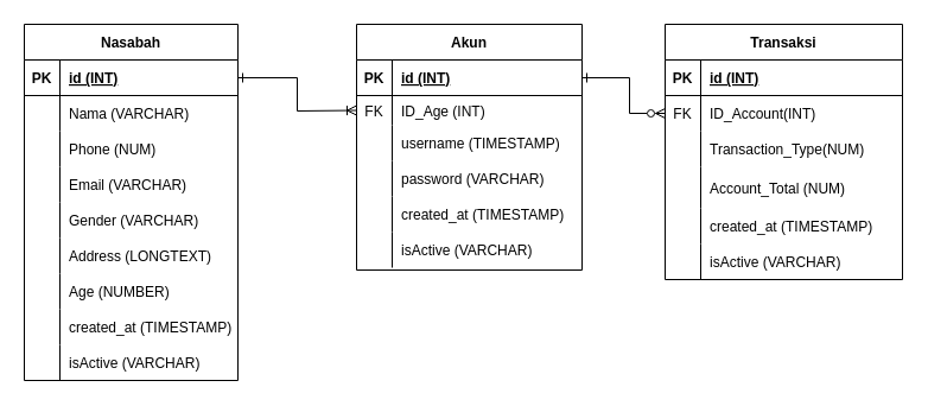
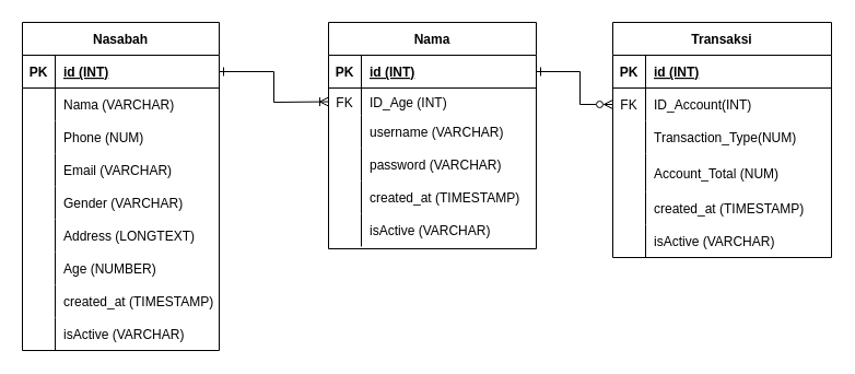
- <mxCell id="49" value="Akun" style="shape=table;startSize=30;container=1;collapsible=1;childLayout=tableLayout;fixedRows=1;rowLines=0;fontStyle=1;align=center;resizeLast=1;" parent="1" vertex="1"><mxGeometry x="300" y="20" width="190" height="207" as="geometry" /></mxCell>
+ <mxCell id="49" value="Nama" style="shape=table;startSize=30;container=1;collapsible=1;childLayout=tableLayout;fixedRows=1;rowLines=0;fontStyle=1;align=center;resizeLast=1;" parent="1" vertex="1"><mxGeometry x="300" y="20" width="190" height="207" as="geometry" /></mxCell>
- <mxCell id="58" value="username (TIMESTAMP)" style="shape=partialRectangle;connectable=0;fillColor=none;top=0;left=0;bottom=0;right=0;align=left;spacingLeft=6;overflow=hidden;" parent="56" vertex="1"><mxGeometry x="30" width="160" height="30" as="geometry"><mxRectangle width="160" height="30" as="alternateBounds" /></mxGeometry></mxCell>
+ <mxCell id="58" value="username (VARCHAR)" style="shape=partialRectangle;connectable=0;fillColor=none;top=0;left=0;bottom=0;right=0;align=left;spacingLeft=6;overflow=hidden;" parent="56" vertex="1"><mxGeometry x="30" width="160" height="30" as="geometry"><mxRectangle width="160" height="30" as="alternateBounds" /></mxGeometry></mxCell>
